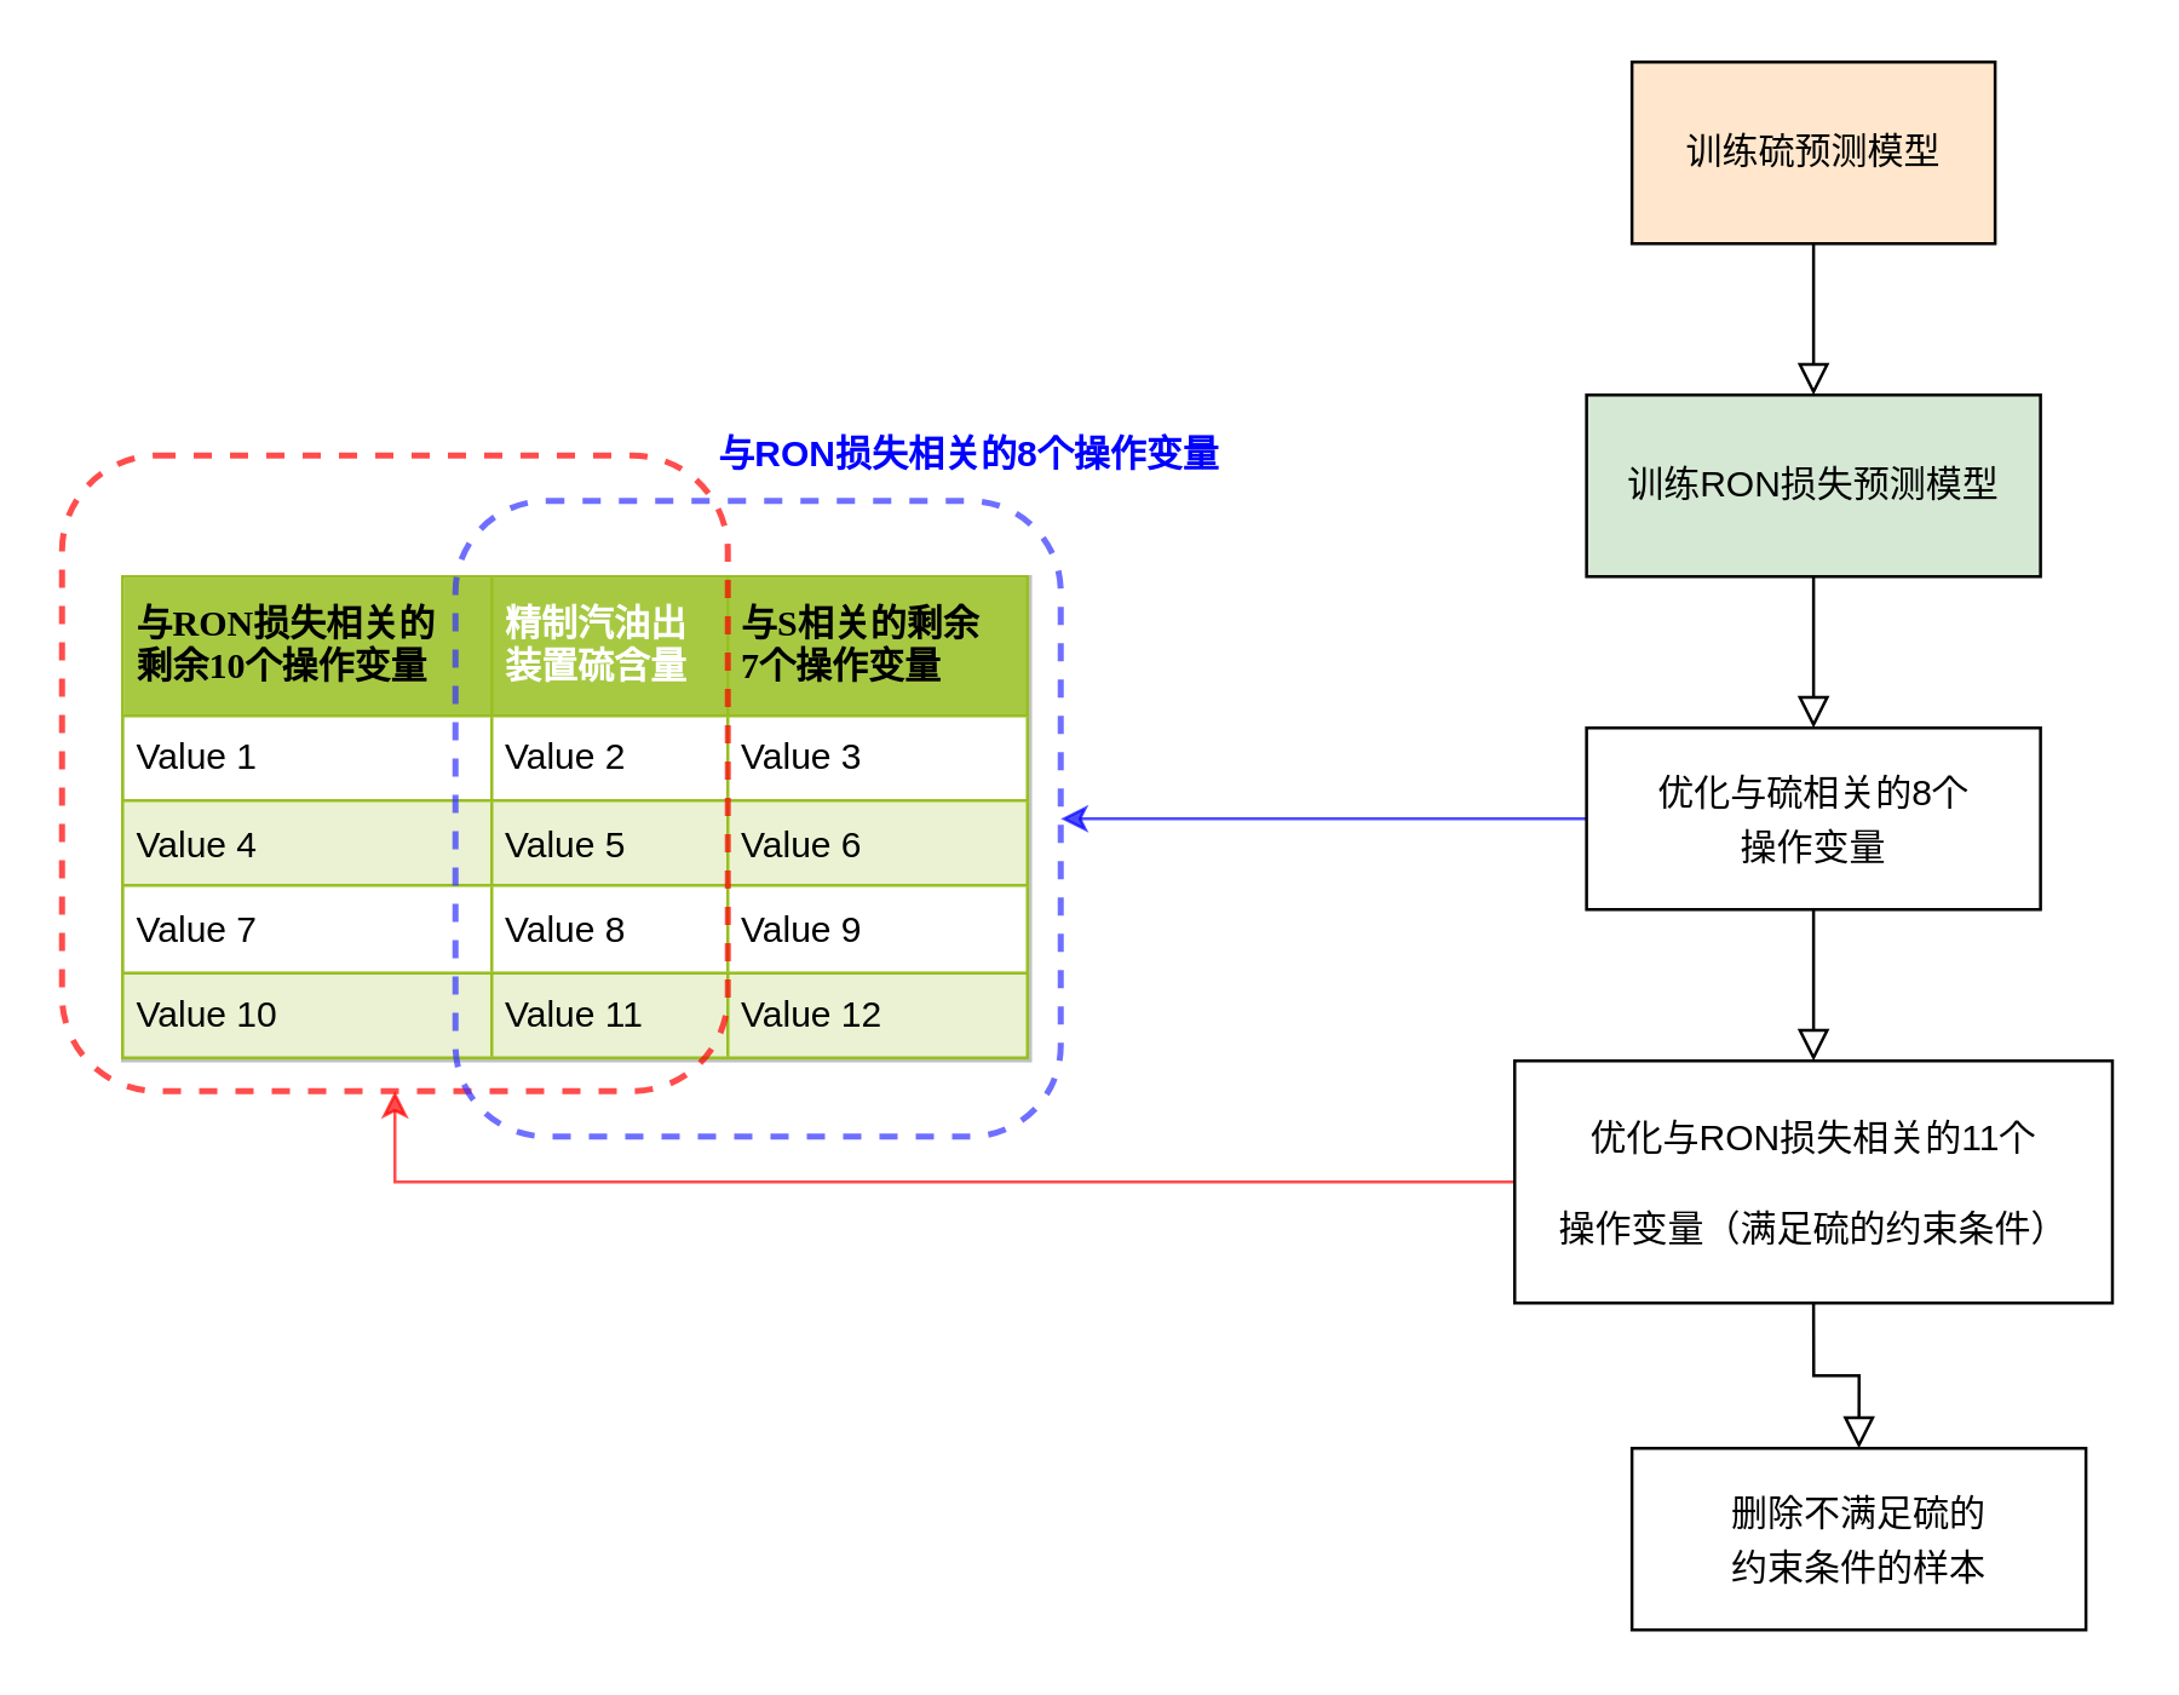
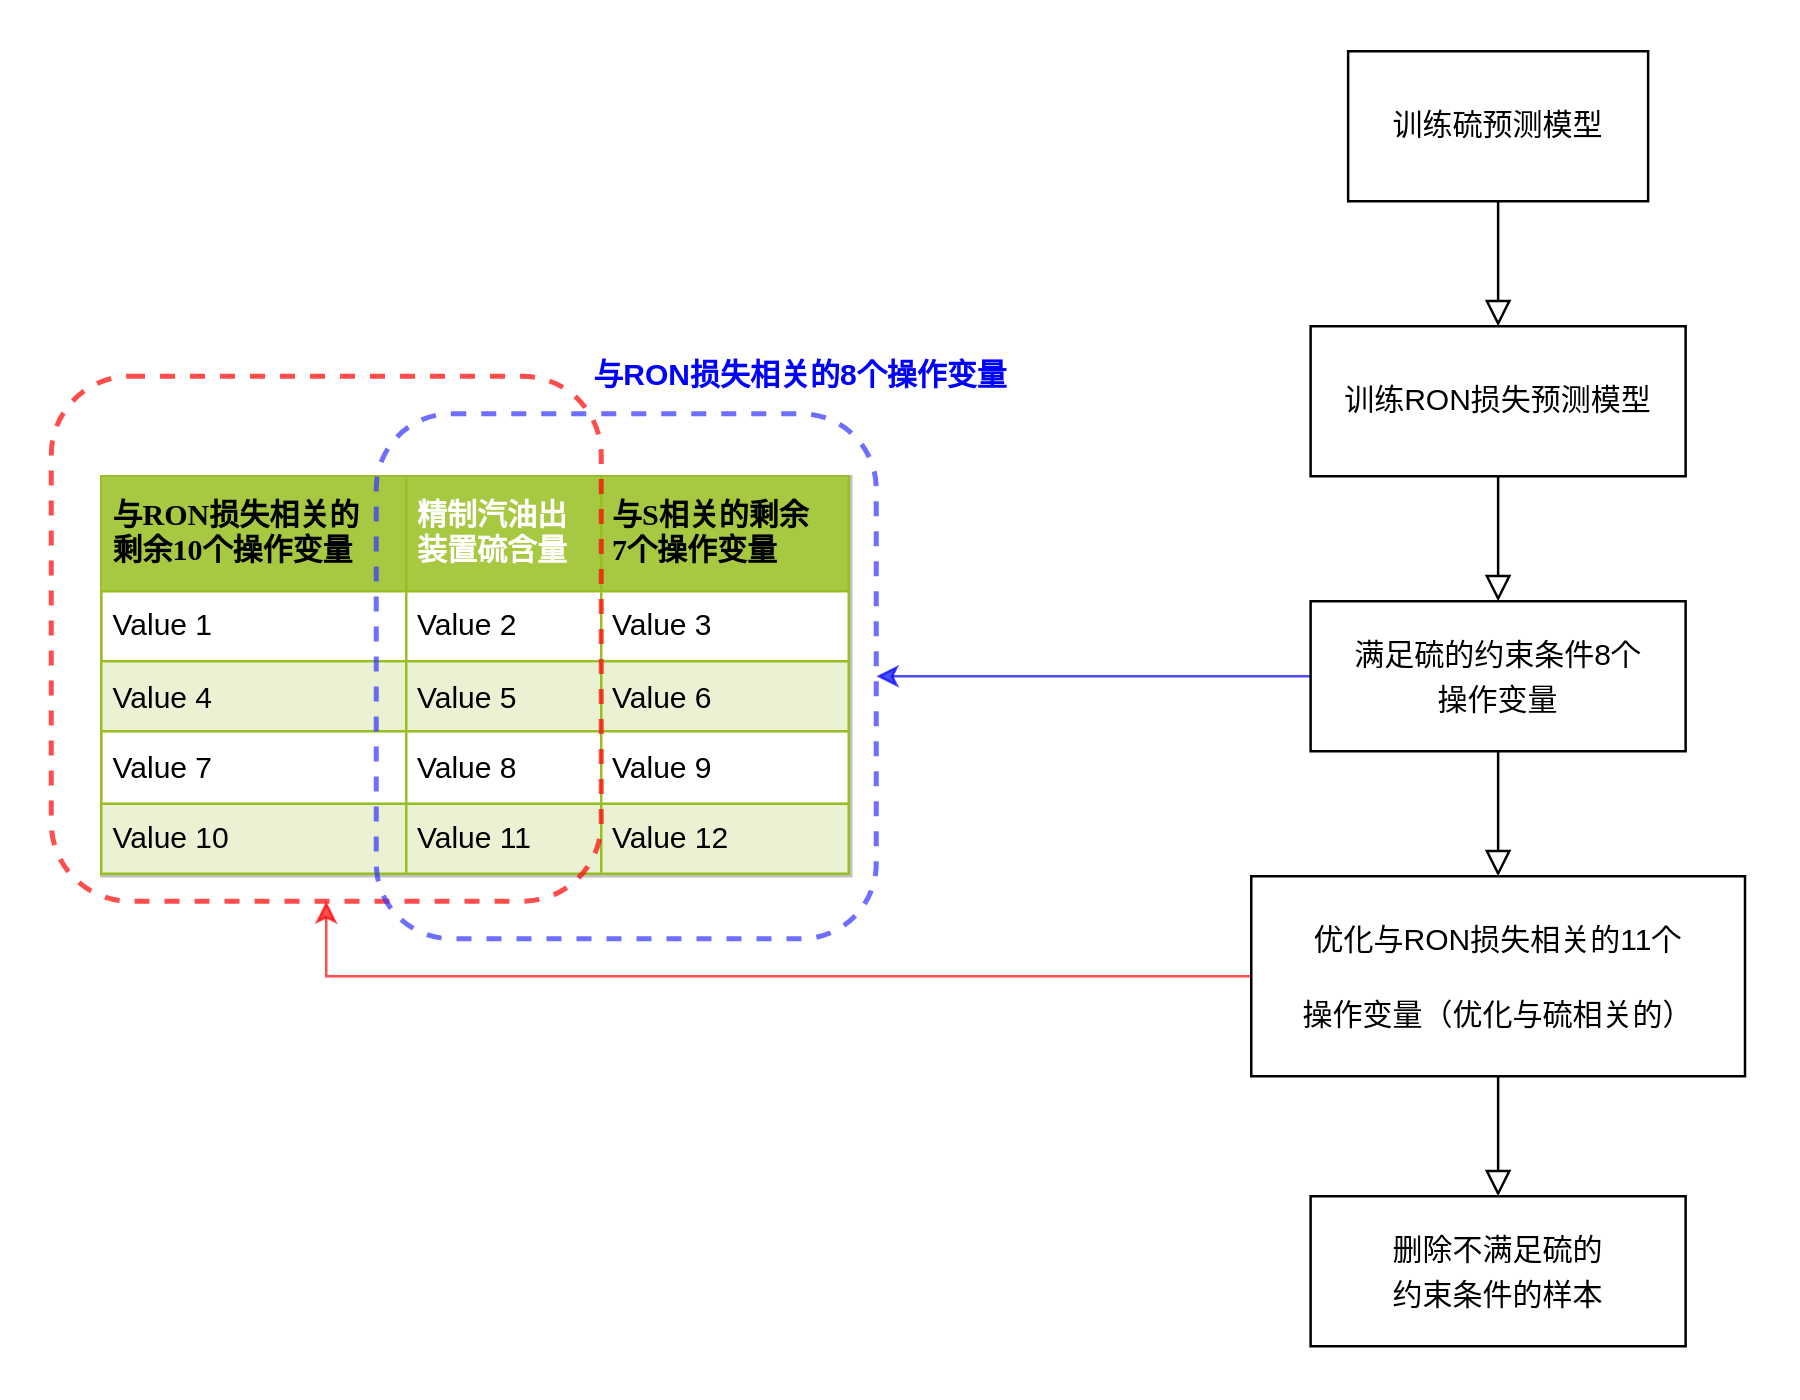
- <mxCell id="4" value="训练硫预测模型" style="rounded=0;whiteSpace=wrap;html=1;fillColor=#ffe6cc;" vertex="1" parent="1"><mxGeometry x="538.75" y="20" width="120" height="60" as="geometry" /></mxCell>
+ <mxCell id="4" value="训练硫预测模型" style="rounded=0;whiteSpace=wrap;html=1;" vertex="1" parent="1"><mxGeometry x="538.75" y="20" width="120" height="60" as="geometry" /></mxCell>
- <mxCell id="6" value="&lt;font style=&quot;font-size: 12px&quot;&gt;训练RON损失预测模型&lt;/font&gt;" style="rounded=0;whiteSpace=wrap;html=1;fillColor=#d5e8d4;" vertex="1" parent="1"><mxGeometry x="523.75" y="130" width="150" height="60" as="geometry" /></mxCell>
+ <mxCell id="6" value="&lt;font style=&quot;font-size: 12px&quot;&gt;训练RON损失预测模型&lt;/font&gt;" style="rounded=0;whiteSpace=wrap;html=1;" vertex="1" parent="1"><mxGeometry x="523.75" y="130" width="150" height="60" as="geometry" /></mxCell>
- <mxCell id="9" value="&lt;p style=&quot;line-height: 150%&quot;&gt;优化与硫相关的8个&lt;br&gt;操作变量&lt;/p&gt;" style="rounded=0;whiteSpace=wrap;html=1;" vertex="1" parent="1"><mxGeometry x="523.75" y="240" width="150" height="60" as="geometry" /></mxCell>
+ <mxCell id="9" value="&lt;p style=&quot;line-height: 150%&quot;&gt;满足硫的约束条件8个&lt;br&gt;操作变量&lt;/p&gt;" style="rounded=0;whiteSpace=wrap;html=1;" vertex="1" parent="1"><mxGeometry x="523.75" y="240" width="150" height="60" as="geometry" /></mxCell>
- <mxCell id="12" value="&lt;p style=&quot;line-height: 150%&quot;&gt;优化与RON损失相关的11个&lt;/p&gt;&lt;p style=&quot;line-height: 150%&quot;&gt;操作变量（满足硫的约束条件）&lt;/p&gt;" style="rounded=0;whiteSpace=wrap;html=1;" vertex="1" parent="1"><mxGeometry x="500" y="350" width="197.5" height="80" as="geometry" /></mxCell>
+ <mxCell id="12" value="&lt;p style=&quot;line-height: 150%&quot;&gt;优化与RON损失相关的11个&lt;/p&gt;&lt;p style=&quot;line-height: 150%&quot;&gt;操作变量（优化与硫相关的）&lt;/p&gt;" style="rounded=0;whiteSpace=wrap;html=1;" vertex="1" parent="1"><mxGeometry x="500" y="350" width="197.5" height="80" as="geometry" /></mxCell>
- <mxCell id="14" value="&lt;p style=&quot;line-height: 150%&quot;&gt;删除不满足硫的&lt;br&gt;约束条件的样本&lt;/p&gt;" style="rounded=0;whiteSpace=wrap;html=1;" vertex="1" parent="1"><mxGeometry x="538.75" y="478" width="150" height="60" as="geometry" /></mxCell>
+ <mxCell id="14" value="&lt;p style=&quot;line-height: 150%&quot;&gt;删除不满足硫的&lt;br&gt;约束条件的样本&lt;/p&gt;" style="rounded=0;whiteSpace=wrap;html=1;" vertex="1" parent="1"><mxGeometry x="523.75" y="478" width="150" height="60" as="geometry" /></mxCell>
